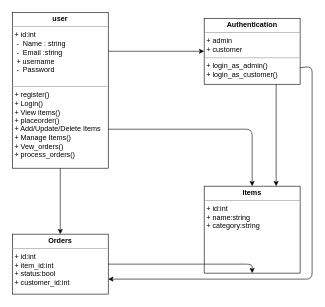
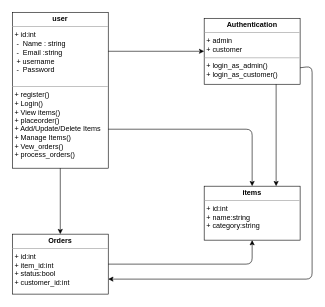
- <mxCell id="5" value="&lt;p style=&quot;margin: 0px ; margin-top: 4px ; text-align: center&quot;&gt;&lt;b&gt;items&lt;/b&gt;&lt;/p&gt;&lt;hr size=&quot;1&quot;&gt;&lt;p style=&quot;margin: 0px ; margin-left: 4px&quot;&gt;+ id:int&lt;/p&gt;&lt;p style=&quot;margin: 0px ; margin-left: 4px&quot;&gt;+ name:string&lt;/p&gt;&lt;p style=&quot;margin: 0px ; margin-left: 4px&quot;&gt;+ category:string&lt;/p&gt;&lt;p style=&quot;margin: 0px ; margin-left: 4px&quot;&gt;&lt;br&gt;&lt;/p&gt;" style="verticalAlign=top;align=left;overflow=fill;fontSize=12;fontFamily=Helvetica;html=1;" vertex="1" parent="1"><mxGeometry x="340" y="310" width="160" height="145" as="geometry" /></mxCell>
+ <mxCell id="5" value="&lt;p style=&quot;margin: 0px ; margin-top: 4px ; text-align: center&quot;&gt;&lt;b&gt;items&lt;/b&gt;&lt;/p&gt;&lt;hr size=&quot;1&quot;&gt;&lt;p style=&quot;margin: 0px ; margin-left: 4px&quot;&gt;+ id:int&lt;/p&gt;&lt;p style=&quot;margin: 0px ; margin-left: 4px&quot;&gt;+ name:string&lt;/p&gt;&lt;p style=&quot;margin: 0px ; margin-left: 4px&quot;&gt;+ category:string&lt;/p&gt;&lt;p style=&quot;margin: 0px ; margin-left: 4px&quot;&gt;&lt;br&gt;&lt;/p&gt;" style="verticalAlign=top;align=left;overflow=fill;fontSize=12;fontFamily=Helvetica;html=1;" vertex="1" parent="1"><mxGeometry x="340" y="310" width="160" height="90" as="geometry" /></mxCell>
